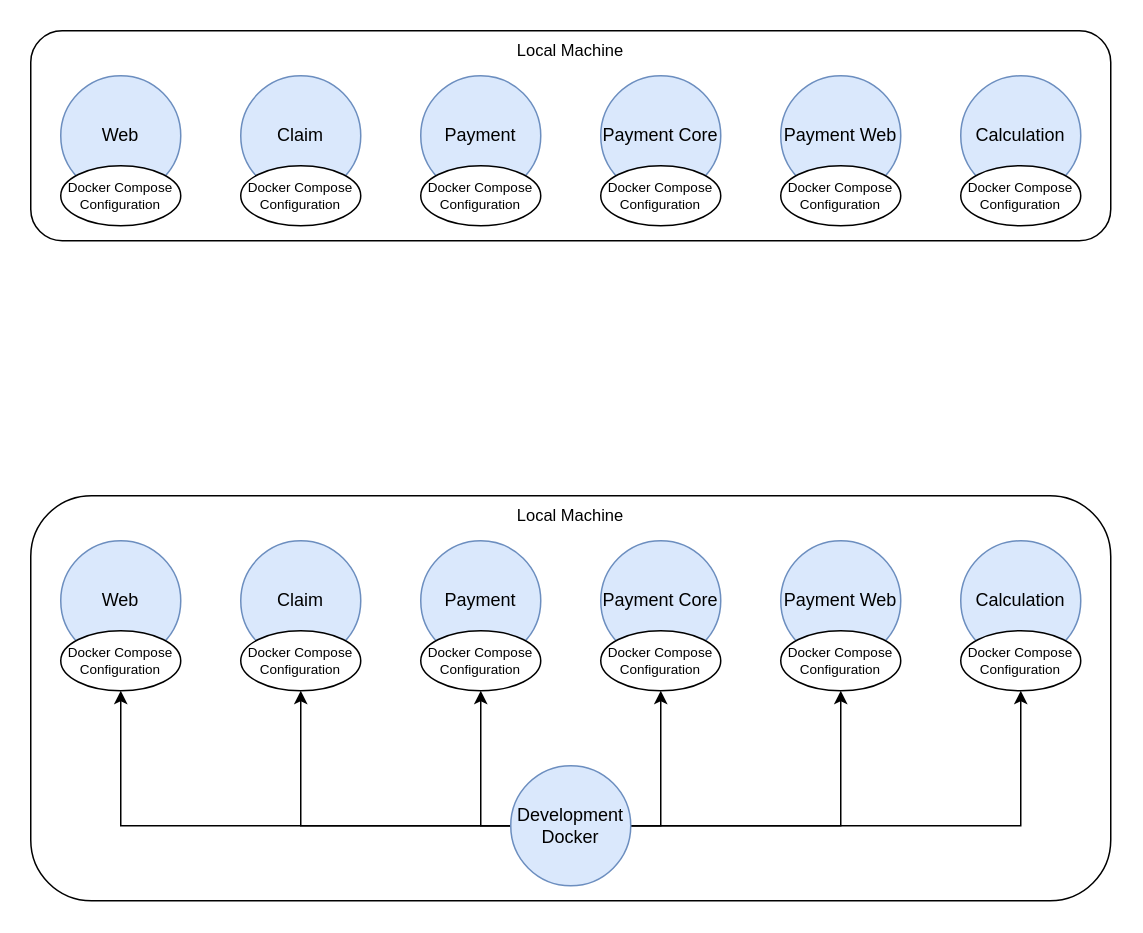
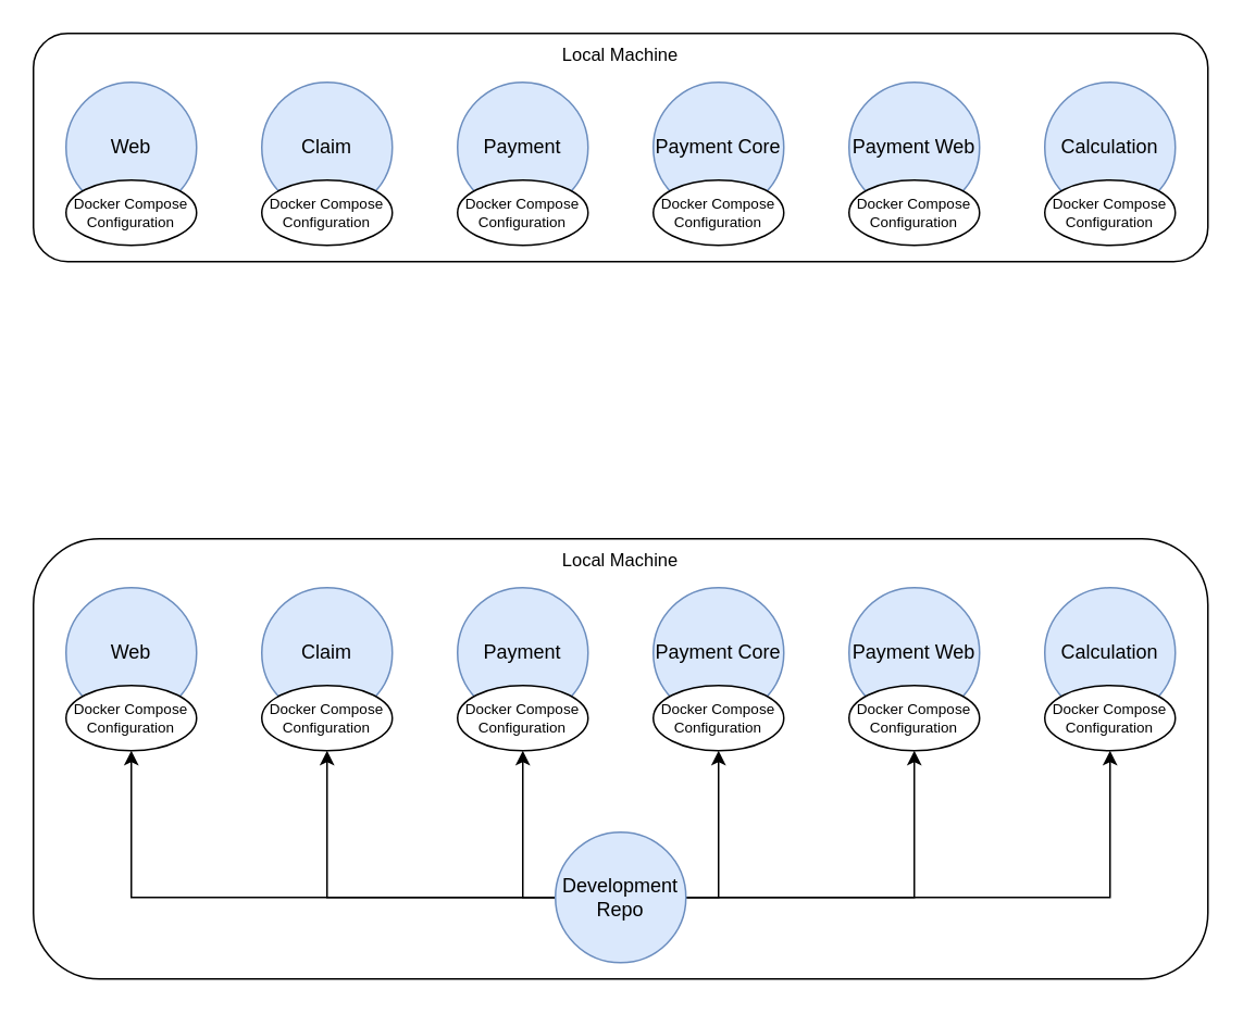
- <mxCell id="34" value="Development Docker" style="ellipse;whiteSpace=wrap;html=1;aspect=fixed;fillColor=#dae8fc;strokeColor=#6c8ebf;" vertex="1" parent="1"><mxGeometry x="340" y="510" width="80" height="80" as="geometry" /></mxCell>
+ <mxCell id="34" value="Development Repo" style="ellipse;whiteSpace=wrap;html=1;aspect=fixed;fillColor=#dae8fc;strokeColor=#6c8ebf;" vertex="1" parent="1"><mxGeometry x="340" y="510" width="80" height="80" as="geometry" /></mxCell>
